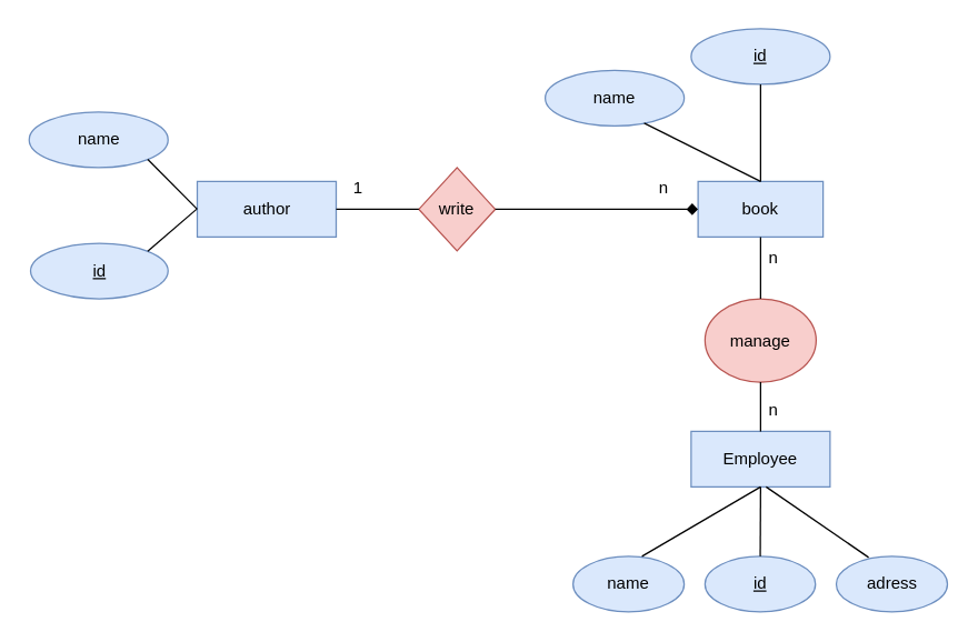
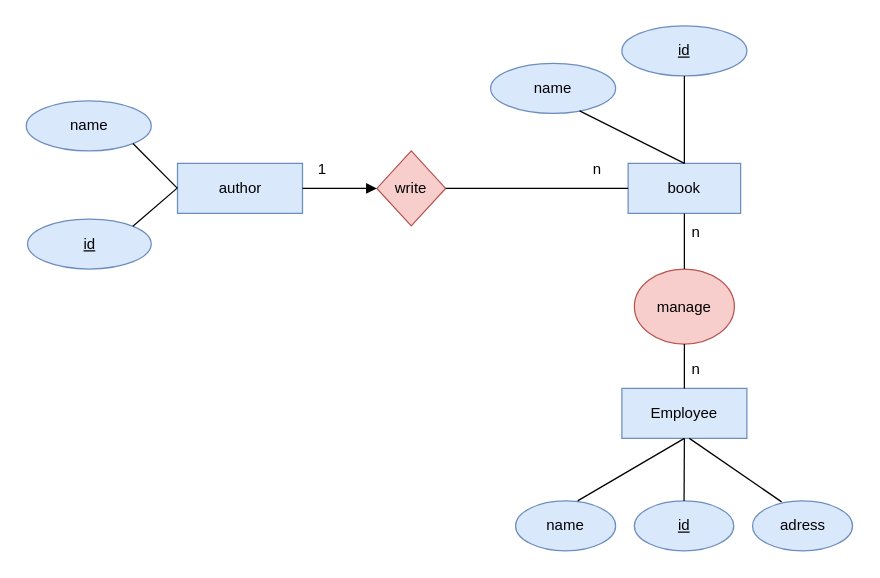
- <mxCell id="22" value="" style="endArrow=none;html=1;rounded=0;entryX=0;entryY=0.5;entryDx=0;entryDy=0;exitX=1;exitY=0.5;exitDx=0;exitDy=0;" parent="1" source="4" target="20" edge="1"><mxGeometry width="50" height="50" relative="1" as="geometry"><mxPoint x="391" y="160" as="sourcePoint" /><mxPoint x="512" y="160" as="targetPoint" /></mxGeometry></mxCell>
+ <mxCell id="22" value="" style="endArrow=block;html=1;rounded=0;entryX=0;entryY=0.5;entryDx=0;entryDy=0;exitX=1;exitY=0.5;exitDx=0;exitDy=0;" parent="1" source="4" target="20" edge="1"><mxGeometry width="50" height="50" relative="1" as="geometry"><mxPoint x="391" y="160" as="sourcePoint" /><mxPoint x="512" y="160" as="targetPoint" /></mxGeometry></mxCell>
- <mxCell id="21" value="" style="endArrow=diamond;html=1;rounded=0;entryX=0;entryY=0.5;entryDx=0;entryDy=0;exitX=1;exitY=0.5;exitDx=0;exitDy=0;" parent="1" source="20" target="7" edge="1"><mxGeometry width="50" height="50" relative="1" as="geometry"><mxPoint x="391" y="240" as="sourcePoint" /><mxPoint x="441" y="190" as="targetPoint" /></mxGeometry></mxCell>
+ <mxCell id="21" value="" style="endArrow=none;html=1;rounded=0;entryX=0;entryY=0.5;entryDx=0;entryDy=0;exitX=1;exitY=0.5;exitDx=0;exitDy=0;" parent="1" source="20" target="7" edge="1"><mxGeometry width="50" height="50" relative="1" as="geometry"><mxPoint x="391" y="240" as="sourcePoint" /><mxPoint x="441" y="190" as="targetPoint" /></mxGeometry></mxCell>
